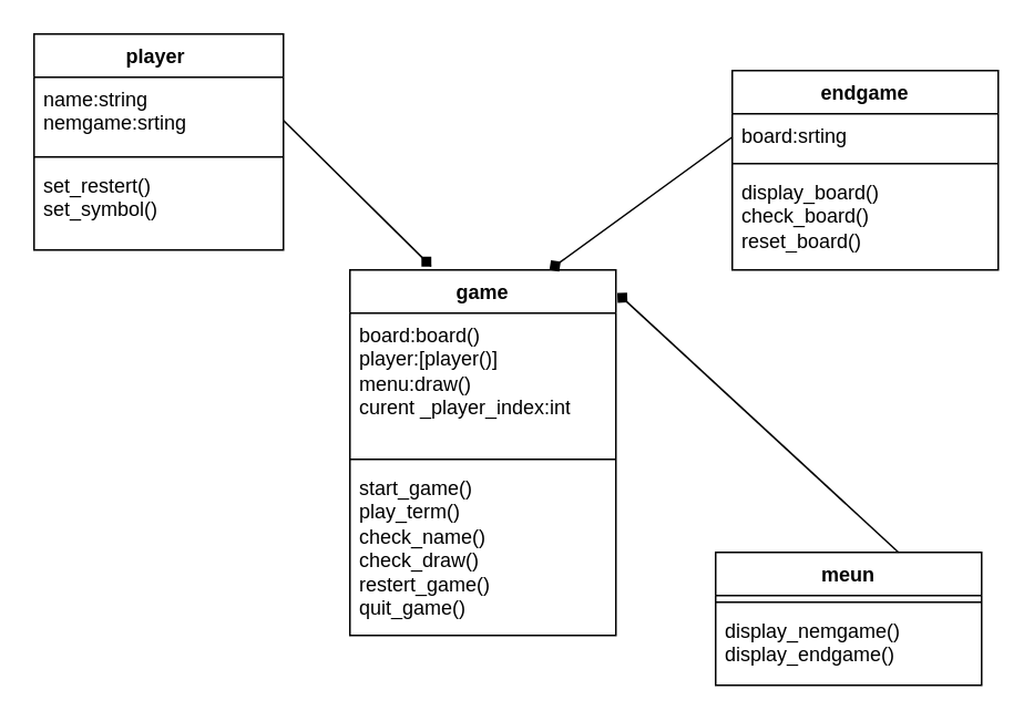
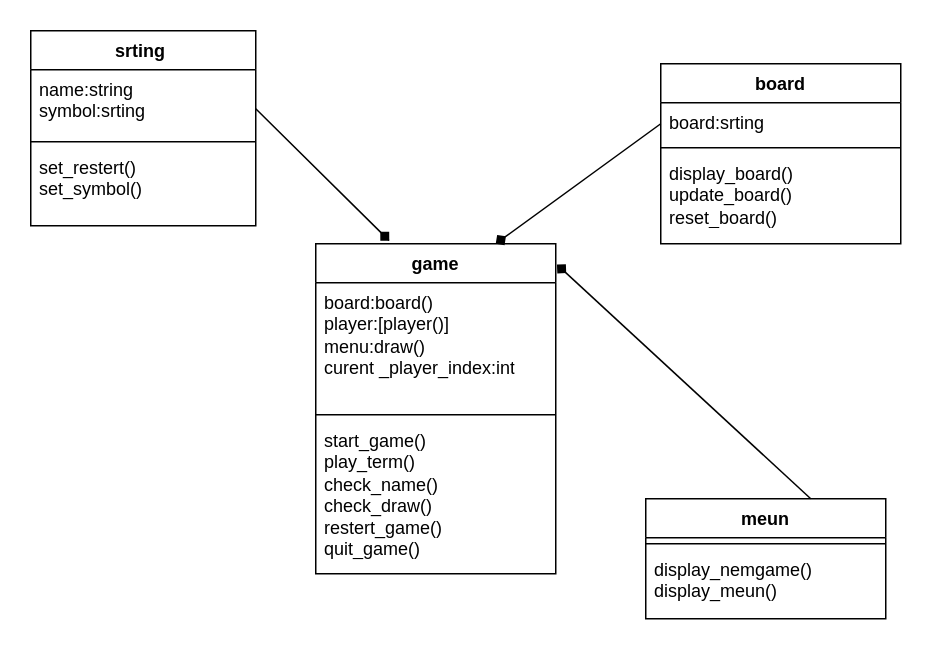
- <mxCell id="2" value="player&amp;nbsp;" style="swimlane;fontStyle=1;align=center;verticalAlign=top;childLayout=stackLayout;horizontal=1;startSize=26;horizontalStack=0;resizeParent=1;resizeParentMax=0;resizeLast=0;collapsible=1;marginBottom=0;whiteSpace=wrap;html=1;" vertex="1" parent="1"><mxGeometry x="20" y="20" width="150" height="130" as="geometry" /></mxCell>
+ <mxCell id="2" value="srting&amp;nbsp;" style="swimlane;fontStyle=1;align=center;verticalAlign=top;childLayout=stackLayout;horizontal=1;startSize=26;horizontalStack=0;resizeParent=1;resizeParentMax=0;resizeLast=0;collapsible=1;marginBottom=0;whiteSpace=wrap;html=1;" vertex="1" parent="1"><mxGeometry x="20" y="20" width="150" height="130" as="geometry" /></mxCell>
- <mxCell id="6" value="endgame" style="swimlane;fontStyle=1;align=center;verticalAlign=top;childLayout=stackLayout;horizontal=1;startSize=26;horizontalStack=0;resizeParent=1;resizeParentMax=0;resizeLast=0;collapsible=1;marginBottom=0;whiteSpace=wrap;html=1;" vertex="1" parent="1"><mxGeometry x="440" y="42" width="160" height="120" as="geometry" /></mxCell>
+ <mxCell id="6" value="board" style="swimlane;fontStyle=1;align=center;verticalAlign=top;childLayout=stackLayout;horizontal=1;startSize=26;horizontalStack=0;resizeParent=1;resizeParentMax=0;resizeLast=0;collapsible=1;marginBottom=0;whiteSpace=wrap;html=1;" vertex="1" parent="1"><mxGeometry x="440" y="42" width="160" height="120" as="geometry" /></mxCell>
- <mxCell id="3" value="name:string&lt;div&gt;nemgame:srting&lt;/div&gt;" style="text;strokeColor=none;fillColor=none;align=left;verticalAlign=top;spacingLeft=4;spacingRight=4;overflow=hidden;rotatable=0;points=[[0,0.5],[1,0.5]];portConstraint=eastwest;whiteSpace=wrap;html=1;" vertex="1" parent="2"><mxGeometry y="26" width="150" height="44" as="geometry" /></mxCell>
+ <mxCell id="3" value="name:string&lt;div&gt;symbol:srting&lt;/div&gt;" style="text;strokeColor=none;fillColor=none;align=left;verticalAlign=top;spacingLeft=4;spacingRight=4;overflow=hidden;rotatable=0;points=[[0,0.5],[1,0.5]];portConstraint=eastwest;whiteSpace=wrap;html=1;" vertex="1" parent="2"><mxGeometry y="26" width="150" height="44" as="geometry" /></mxCell>
- <mxCell id="9" value="display_board()&lt;div&gt;check_board()&lt;/div&gt;&lt;div&gt;reset_board()&lt;/div&gt;" style="text;strokeColor=none;fillColor=none;align=left;verticalAlign=top;spacingLeft=4;spacingRight=4;overflow=hidden;rotatable=0;points=[[0,0.5],[1,0.5]];portConstraint=eastwest;whiteSpace=wrap;html=1;" vertex="1" parent="6"><mxGeometry y="60" width="160" height="60" as="geometry" /></mxCell>
+ <mxCell id="9" value="display_board()&lt;div&gt;update_board()&lt;/div&gt;&lt;div&gt;reset_board()&lt;/div&gt;" style="text;strokeColor=none;fillColor=none;align=left;verticalAlign=top;spacingLeft=4;spacingRight=4;overflow=hidden;rotatable=0;points=[[0,0.5],[1,0.5]];portConstraint=eastwest;whiteSpace=wrap;html=1;" vertex="1" parent="6"><mxGeometry y="60" width="160" height="60" as="geometry" /></mxCell>
- <mxCell id="12" value="display_nemgame()&lt;div&gt;display_endgame()&lt;/div&gt;" style="text;strokeColor=none;fillColor=none;align=left;verticalAlign=top;spacingLeft=4;spacingRight=4;overflow=hidden;rotatable=0;points=[[0,0.5],[1,0.5]];portConstraint=eastwest;whiteSpace=wrap;html=1;" vertex="1" parent="10"><mxGeometry y="34" width="160" height="46" as="geometry" /></mxCell>
+ <mxCell id="12" value="display_nemgame()&lt;div&gt;display_meun()&lt;/div&gt;" style="text;strokeColor=none;fillColor=none;align=left;verticalAlign=top;spacingLeft=4;spacingRight=4;overflow=hidden;rotatable=0;points=[[0,0.5],[1,0.5]];portConstraint=eastwest;whiteSpace=wrap;html=1;" vertex="1" parent="10"><mxGeometry y="34" width="160" height="46" as="geometry" /></mxCell>
